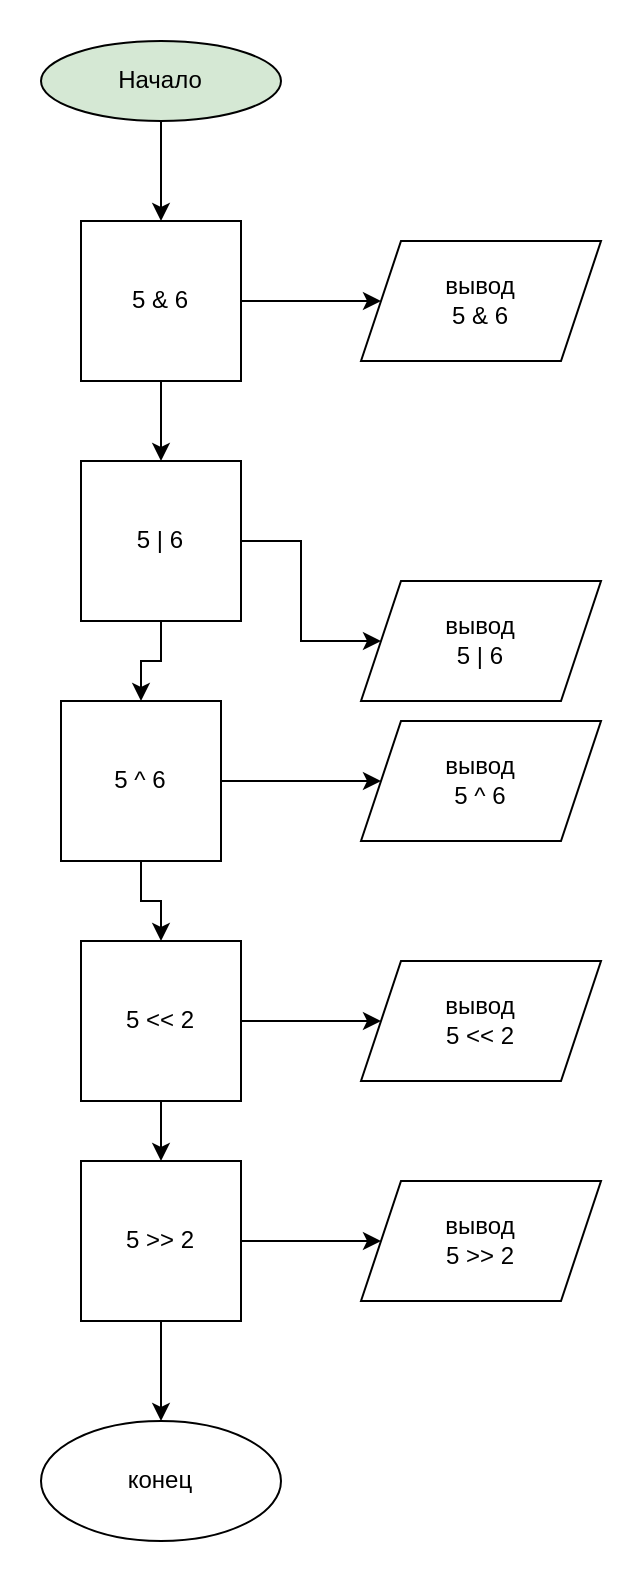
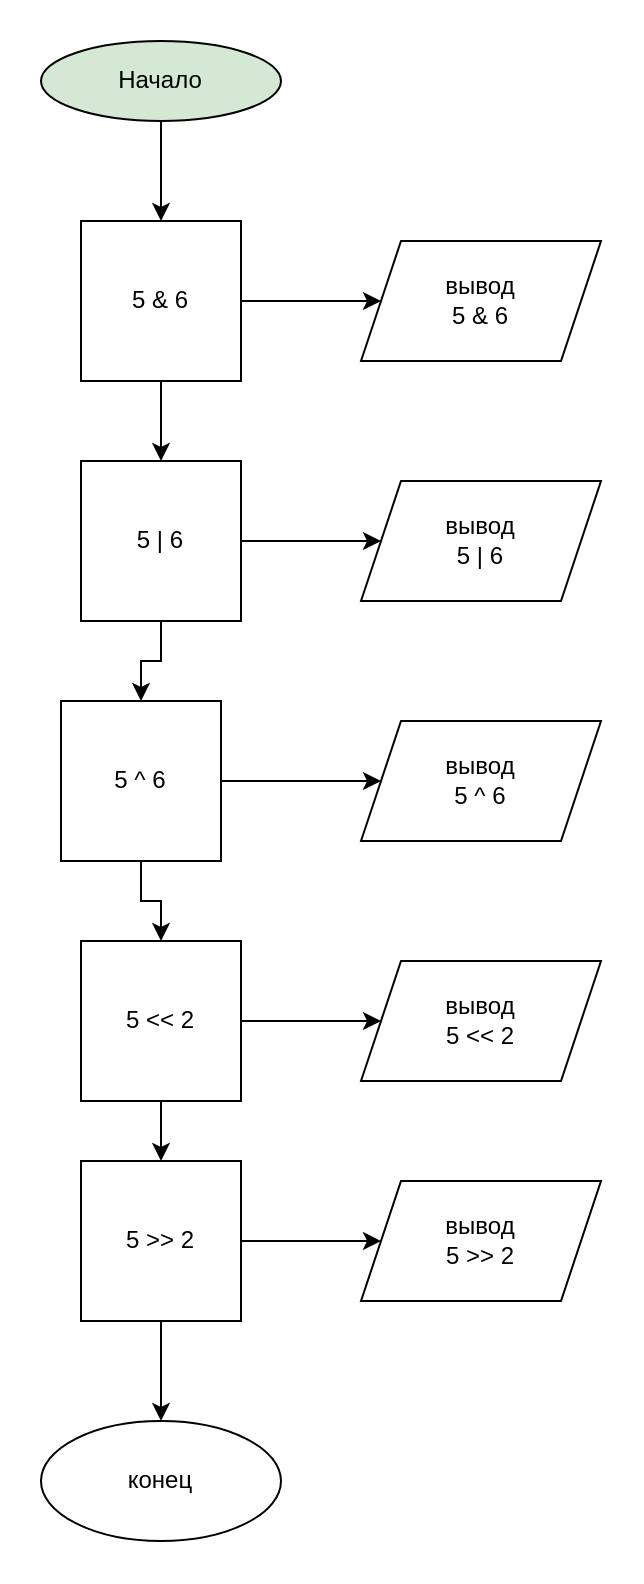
- <mxCell id="11" value="вывод&lt;br&gt;5 | 6" style="shape=parallelogram;perimeter=parallelogramPerimeter;whiteSpace=wrap;html=1;fixedSize=1;" vertex="1" parent="1"><mxGeometry x="180" y="290" width="120" height="60" as="geometry" /></mxCell>
+ <mxCell id="11" value="вывод&lt;br&gt;5 | 6" style="shape=parallelogram;perimeter=parallelogramPerimeter;whiteSpace=wrap;html=1;fixedSize=1;" vertex="1" parent="1"><mxGeometry x="180" y="240" width="120" height="60" as="geometry" /></mxCell>
